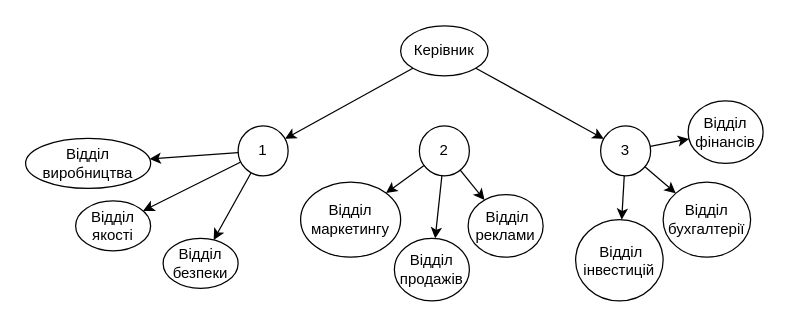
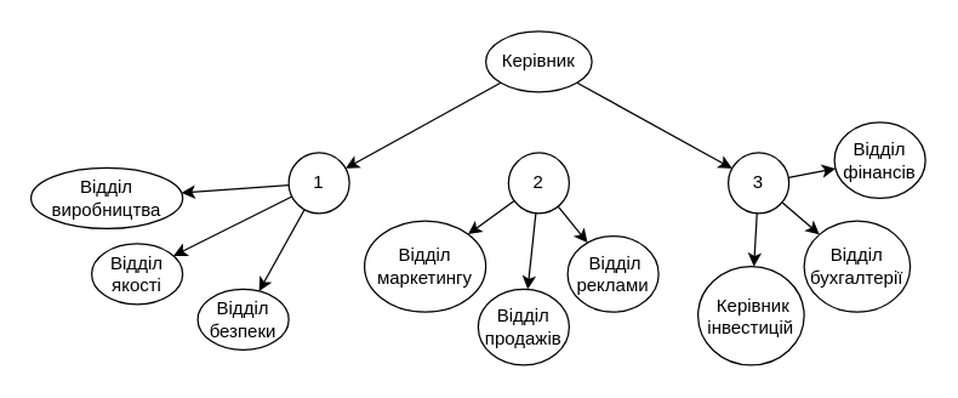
- <mxCell id="25" value="&amp;nbsp;Відділ інвестицій" style="ellipse;whiteSpace=wrap;html=1;" parent="1" vertex="1"><mxGeometry x="460" y="175" width="70" height="65" as="geometry" /></mxCell>
+ <mxCell id="25" value="&amp;nbsp;Керівник інвестицій" style="ellipse;whiteSpace=wrap;html=1;" parent="1" vertex="1"><mxGeometry x="460" y="175" width="70" height="65" as="geometry" /></mxCell>
